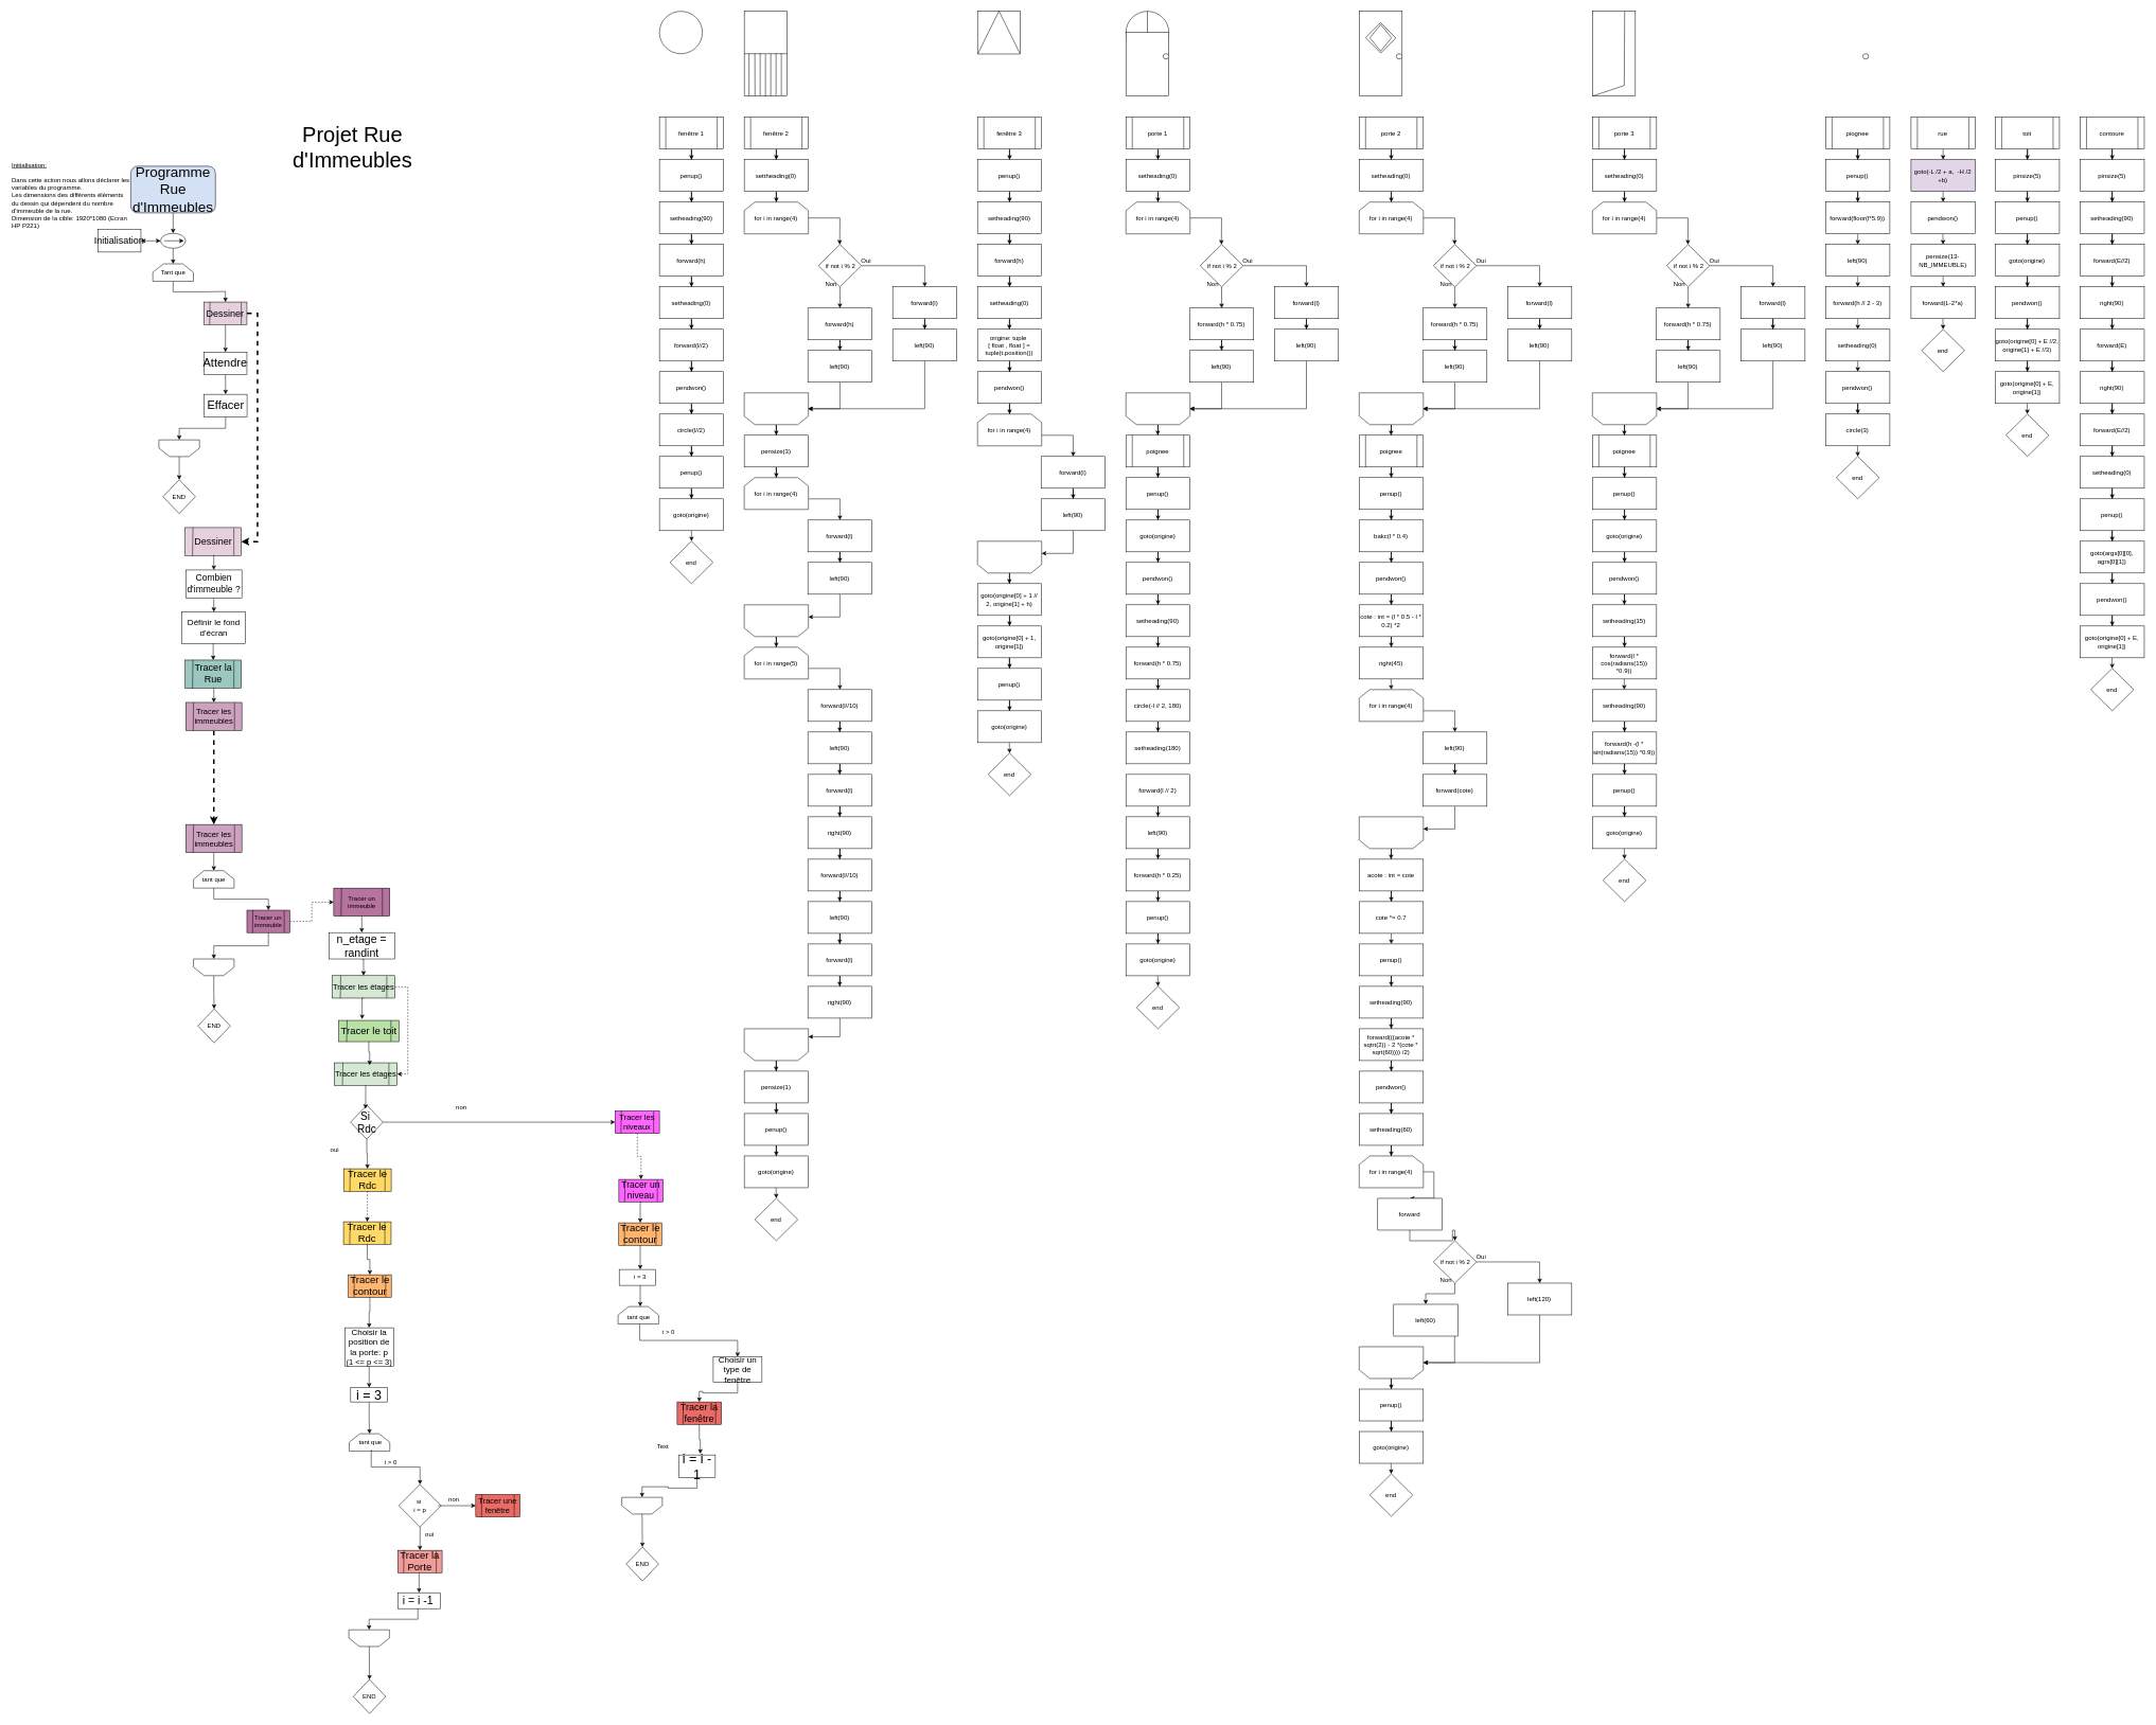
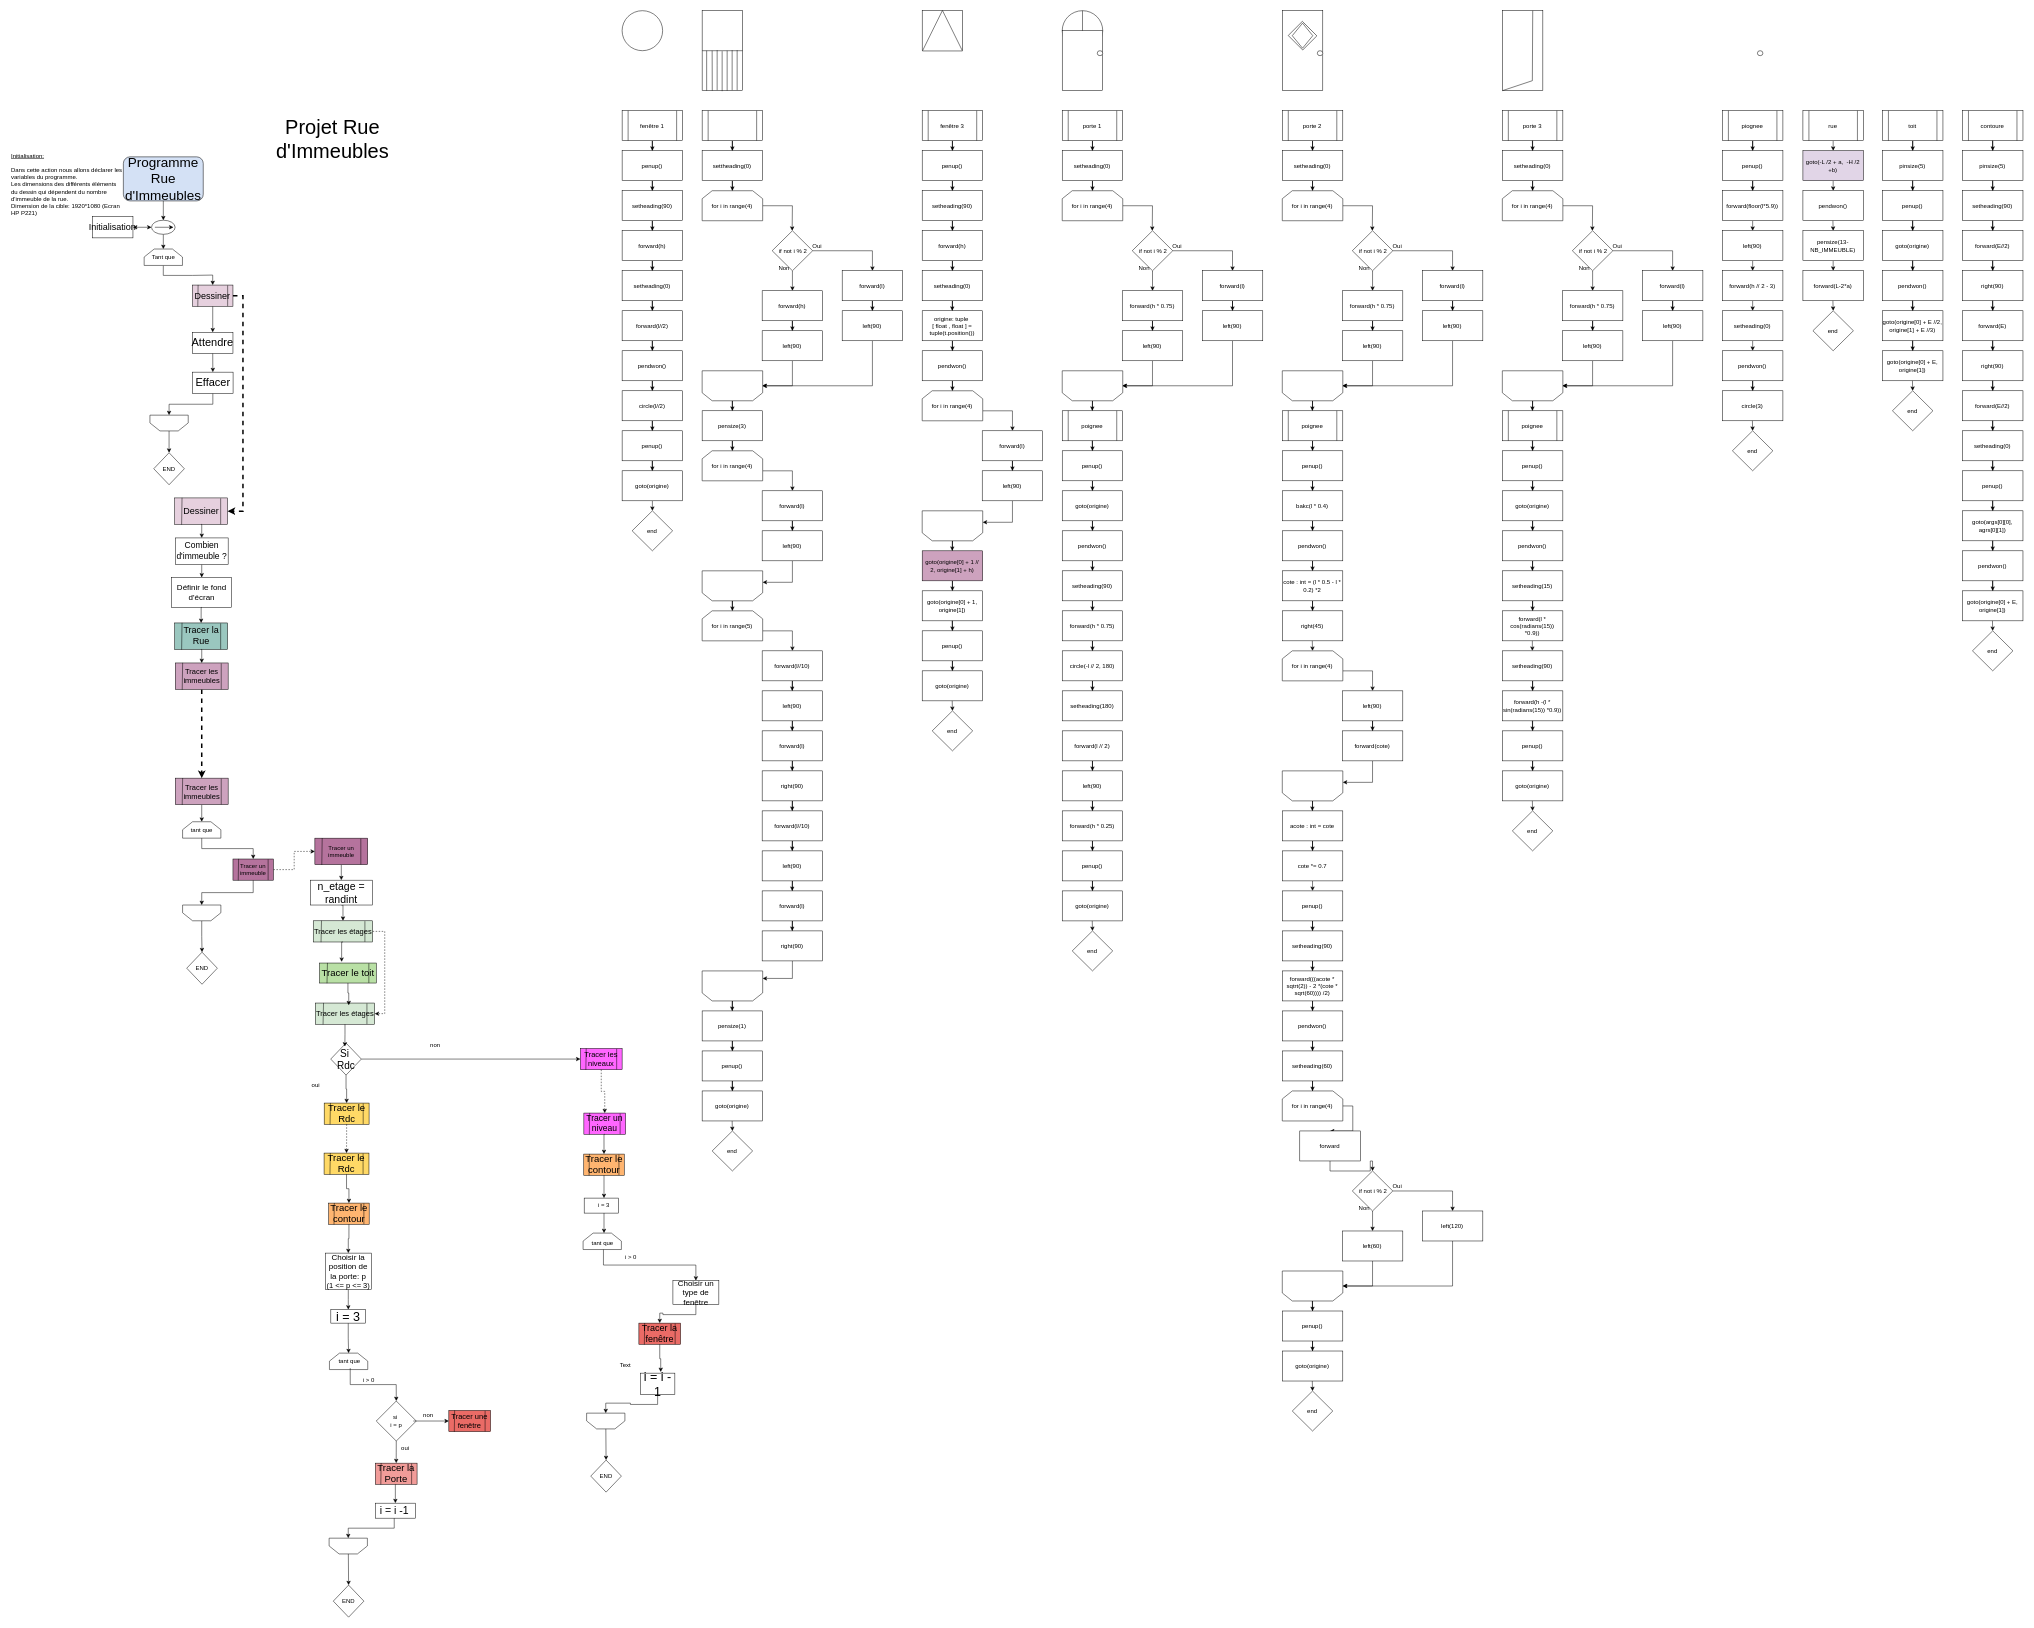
- <mxCell id="192" value="fenêtre 2" style="text;html=1;align=center;verticalAlign=middle;whiteSpace=wrap;rounded=0;" vertex="1" parent="1"><mxGeometry x="1433.44" y="235.76" width="61" height="30" as="geometry" /></mxCell>
- <mxCell id="270" value="goto(origine[0] + 1 // 2, origine[1] + h) " style="rounded=0;whiteSpace=wrap;html=1;" vertex="1" parent="1"><mxGeometry x="1843.44" y="1100.76" width="121" height="60" as="geometry" /></mxCell>
+ <mxCell id="270" value="goto(origine[0] + 1 // 2, origine[1] + h) " style="rounded=0;whiteSpace=wrap;html=1;fillColor=#cda2be;" vertex="1" parent="1"><mxGeometry x="1843.44" y="1100.76" width="121" height="60" as="geometry" /></mxCell>
- <mxCell id="384" value="left(60)" style="rounded=0;whiteSpace=wrap;html=1;" vertex="1" parent="1"><mxGeometry x="2628.44" y="2460.76" width="121" height="60" as="geometry" /></mxCell>
+ <mxCell id="384" value="left(60)" style="rounded=0;whiteSpace=wrap;html=1;" vertex="1" parent="1"><mxGeometry x="2683.44" y="2460.76" width="121" height="60" as="geometry" /></mxCell>
